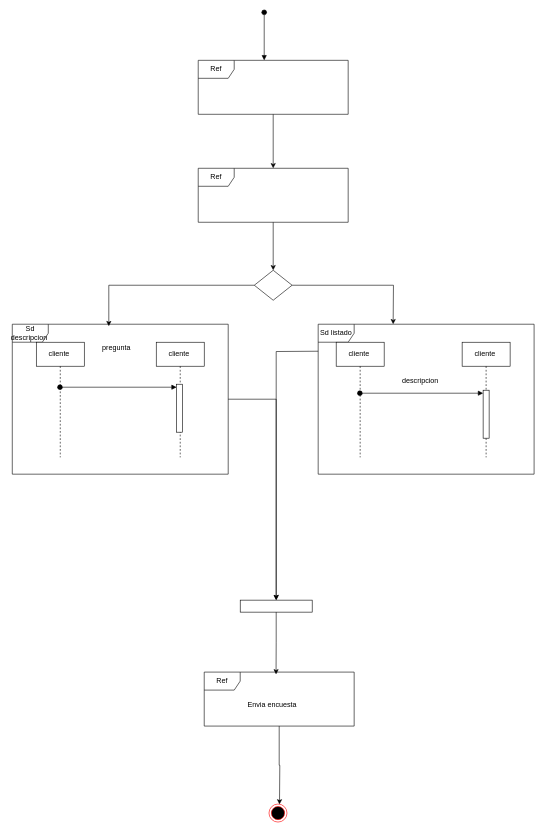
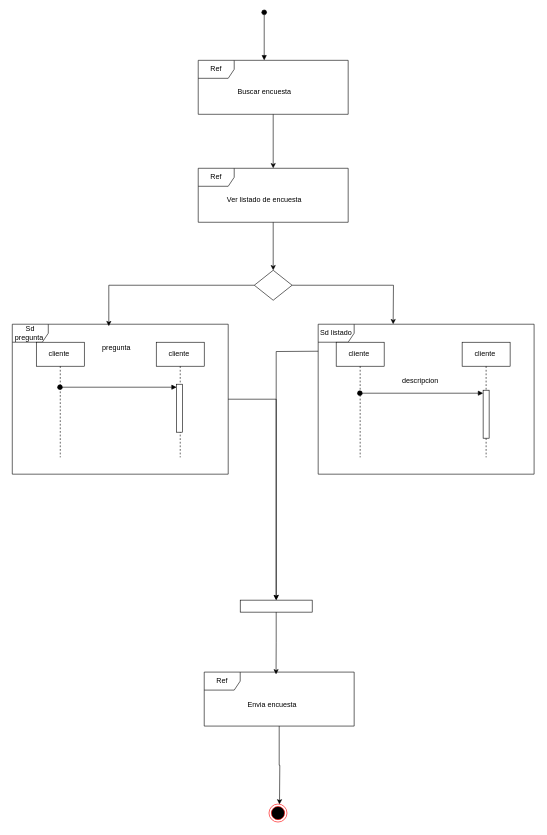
+ <mxCell id="5" value="Buscar encuesta" style="text;html=1;align=center;verticalAlign=middle;resizable=0;points=[];autosize=1;strokeColor=none;fillColor=none;" vertex="1" parent="1"><mxGeometry x="385" y="138" width="110" height="30" as="geometry" /></mxCell>
+ <mxCell id="8" value="Ver listado de encuesta" style="text;html=1;align=center;verticalAlign=middle;resizable=0;points=[];autosize=1;strokeColor=none;fillColor=none;" vertex="1" parent="1"><mxGeometry x="365" y="318" width="150" height="30" as="geometry" /></mxCell>
- <mxCell id="12" value="Sd descripcion&amp;nbsp;" style="shape=umlFrame;whiteSpace=wrap;html=1;pointerEvents=0;" vertex="1" parent="1"><mxGeometry x="20" y="540" width="360" height="250" as="geometry" /></mxCell>
+ <mxCell id="12" value="Sd pregunta&amp;nbsp;" style="shape=umlFrame;whiteSpace=wrap;html=1;pointerEvents=0;" vertex="1" parent="1"><mxGeometry x="20" y="540" width="360" height="250" as="geometry" /></mxCell>
